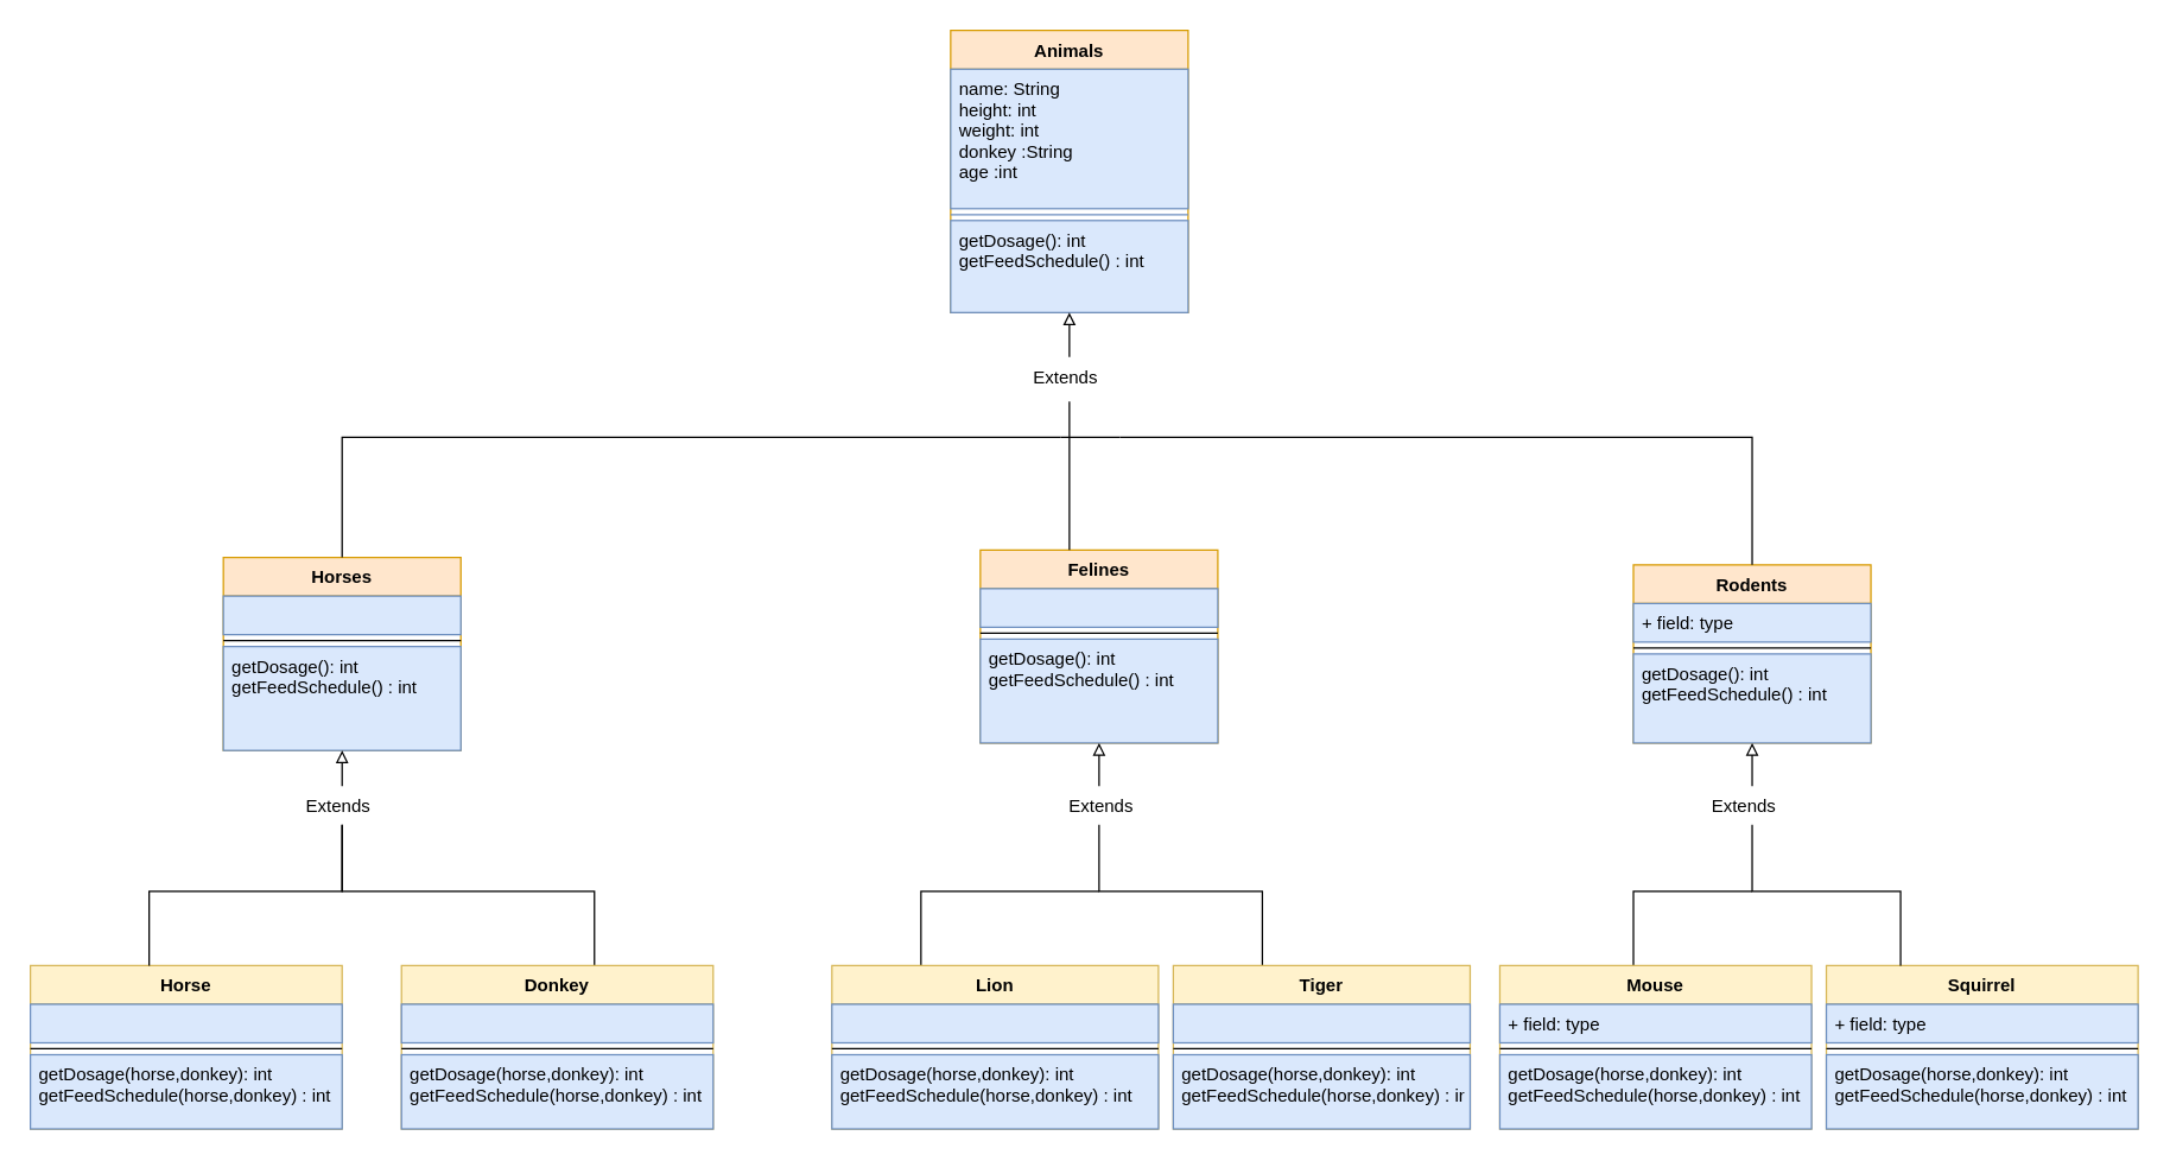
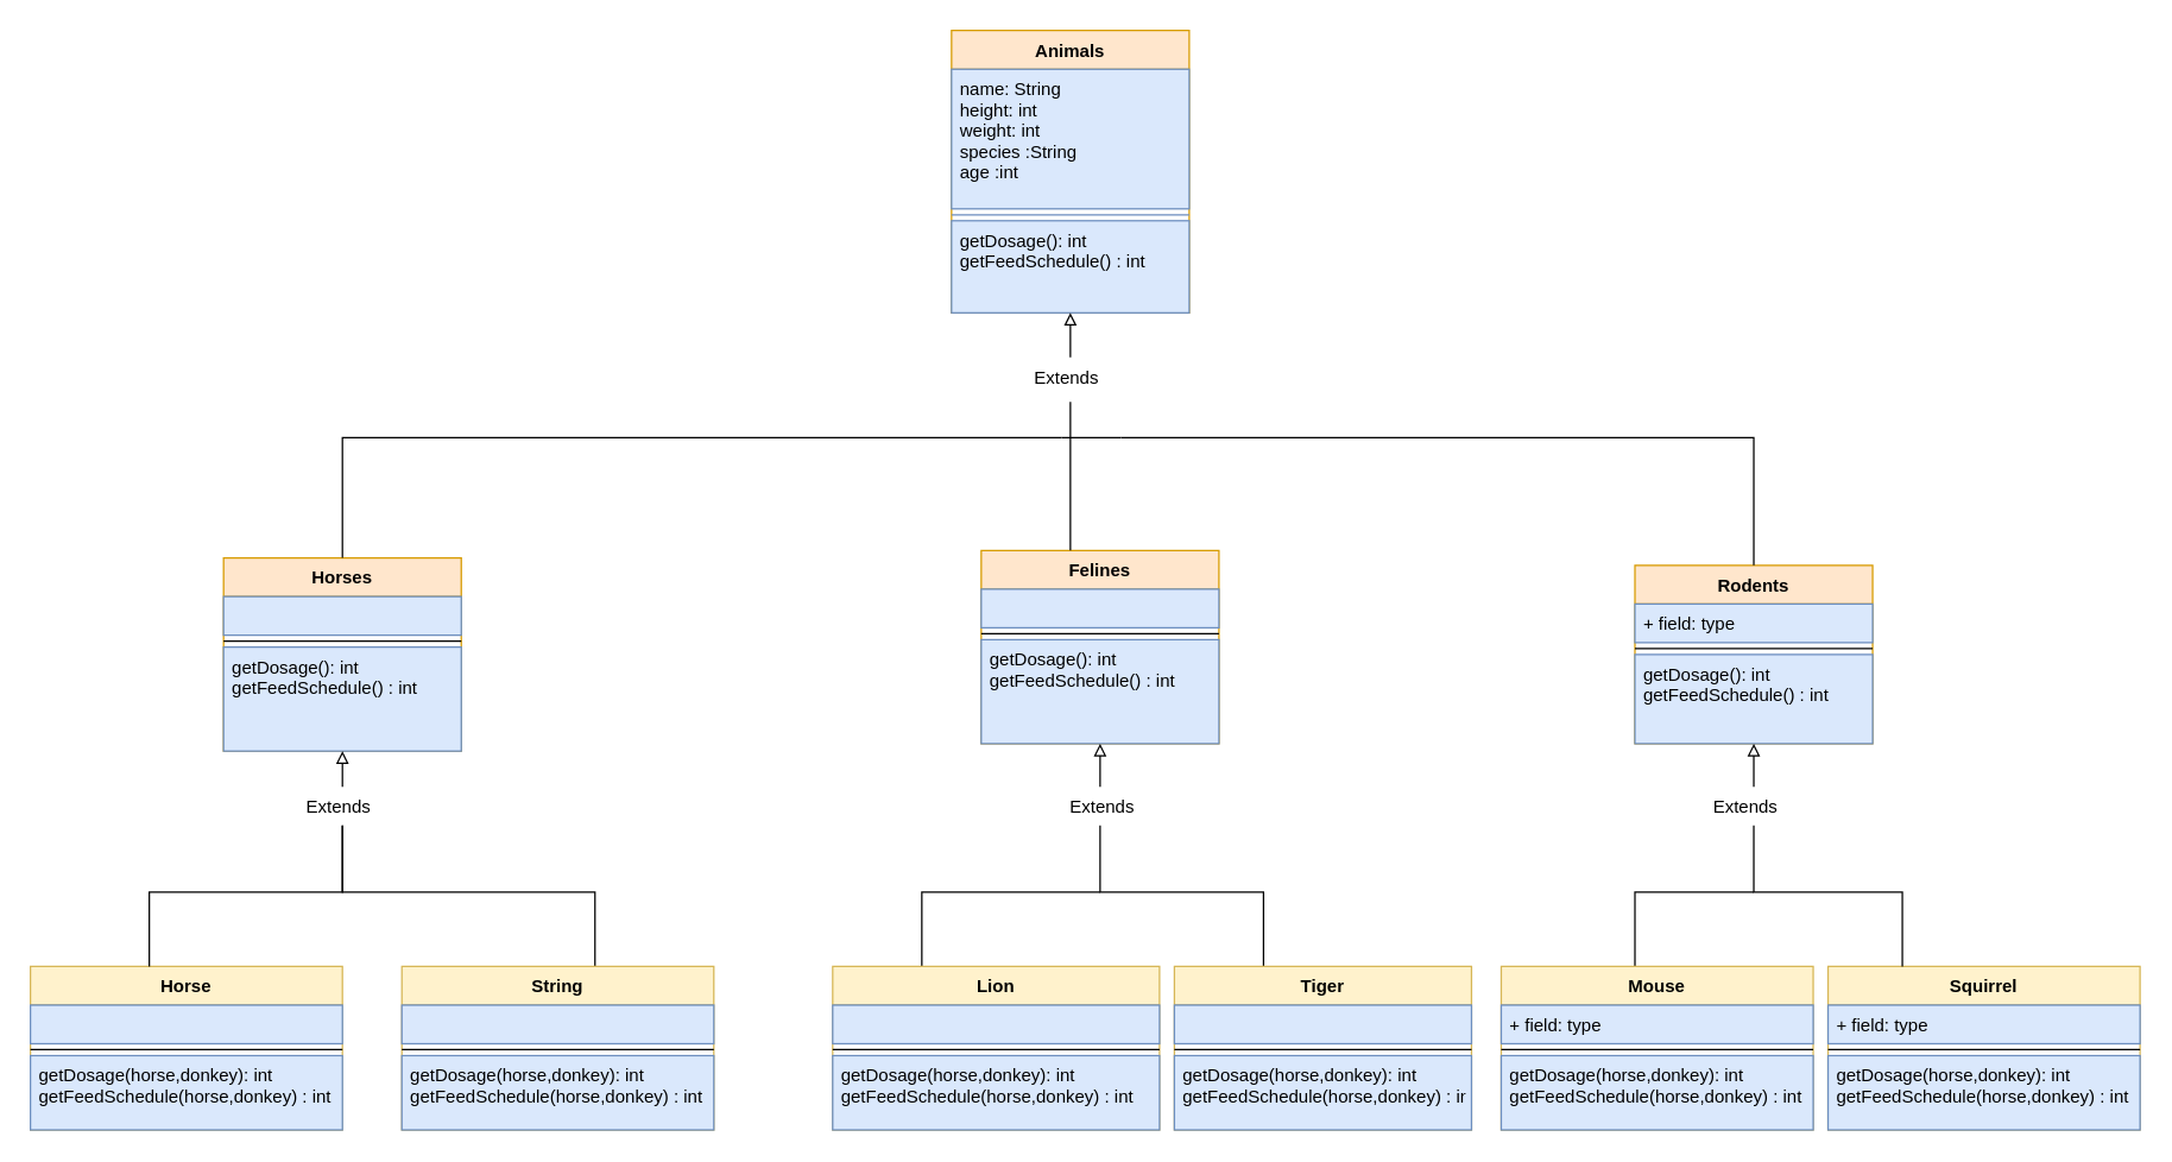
- <mxCell id="3" value="name: String&#10;height: int&#10;weight: int&#10;donkey :String&#10;age :int" style="text;strokeColor=#6c8ebf;fillColor=#dae8fc;align=left;verticalAlign=top;spacingLeft=4;spacingRight=4;overflow=hidden;rotatable=0;points=[[0,0.5],[1,0.5]];portConstraint=eastwest;rounded=0;shadow=0;" vertex="1" parent="2"><mxGeometry y="26" width="160" height="94" as="geometry" /></mxCell>
+ <mxCell id="3" value="name: String&#10;height: int&#10;weight: int&#10;species :String&#10;age :int" style="text;strokeColor=#6c8ebf;fillColor=#dae8fc;align=left;verticalAlign=top;spacingLeft=4;spacingRight=4;overflow=hidden;rotatable=0;points=[[0,0.5],[1,0.5]];portConstraint=eastwest;rounded=0;shadow=0;" vertex="1" parent="2"><mxGeometry y="26" width="160" height="94" as="geometry" /></mxCell>
- <mxCell id="30" value="Donkey" style="swimlane;fontStyle=1;align=center;verticalAlign=top;childLayout=stackLayout;horizontal=1;startSize=26;horizontalStack=0;resizeParent=1;resizeParentMax=0;resizeLast=0;collapsible=1;marginBottom=0;rounded=0;shadow=0;strokeWidth=1;fillColor=#fff2cc;strokeColor=#d6b656;" vertex="1" parent="1"><mxGeometry x="270" y="650" width="210" height="110" as="geometry" /></mxCell>
+ <mxCell id="30" value="String" style="swimlane;fontStyle=1;align=center;verticalAlign=top;childLayout=stackLayout;horizontal=1;startSize=26;horizontalStack=0;resizeParent=1;resizeParentMax=0;resizeLast=0;collapsible=1;marginBottom=0;rounded=0;shadow=0;strokeWidth=1;fillColor=#fff2cc;strokeColor=#d6b656;" vertex="1" parent="1"><mxGeometry x="270" y="650" width="210" height="110" as="geometry" /></mxCell>
